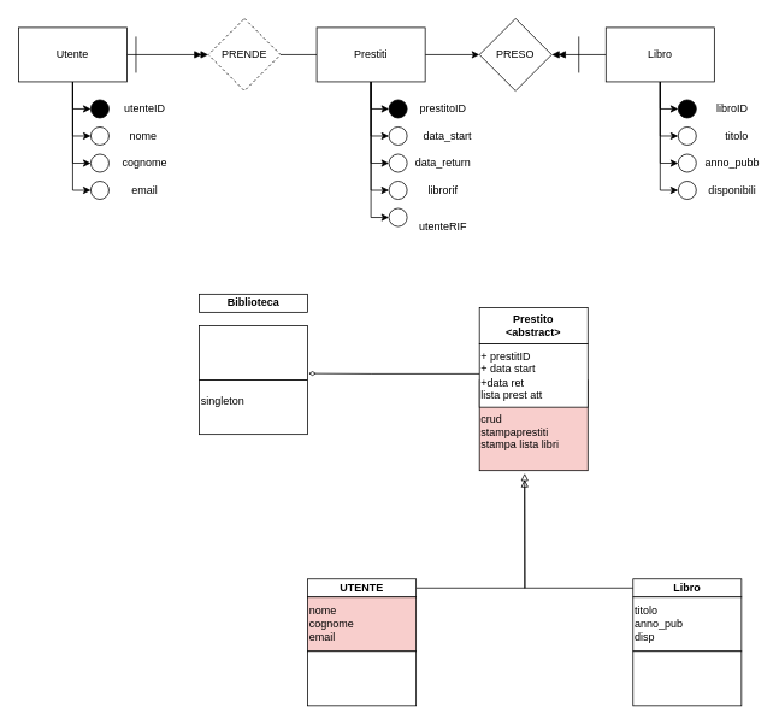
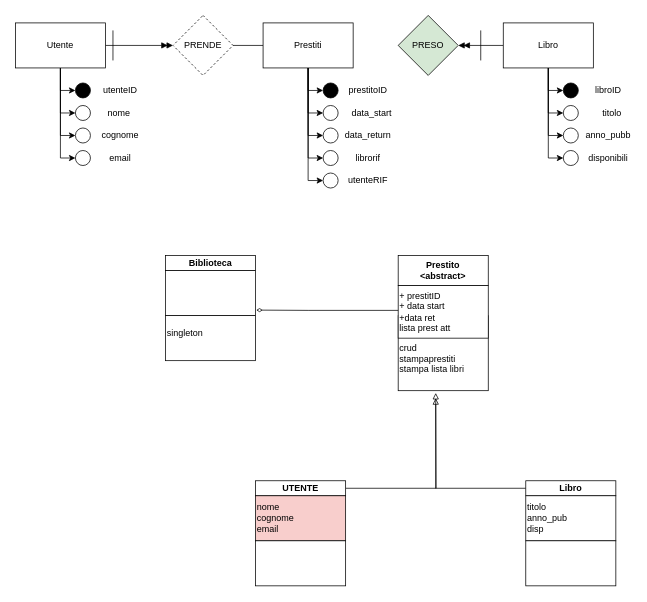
- <mxCell id="16" style="edgeStyle=orthogonalEdgeStyle;rounded=0;orthogonalLoop=1;jettySize=auto;html=1;entryX=0;entryY=0.5;entryDx=0;entryDy=0;" parent="1" source="22" target="41" edge="1"><mxGeometry relative="1" as="geometry" /></mxCell>
- <mxCell id="41" value="PRESO" style="rhombus;whiteSpace=wrap;html=1;" parent="1" vertex="1"><mxGeometry x="530" y="20" width="80" height="80" as="geometry" /></mxCell>
+ <mxCell id="41" value="PRESO" style="rhombus;whiteSpace=wrap;html=1;fillColor=#d5e8d4;" parent="1" vertex="1"><mxGeometry x="530" y="20" width="80" height="80" as="geometry" /></mxCell>
- <mxCell id="65" value="utenteRIF" style="text;html=1;align=center;verticalAlign=middle;whiteSpace=wrap;rounded=0;" parent="1" vertex="1"><mxGeometry x="460" y="235" width="60" height="30" as="geometry" /></mxCell>
+ <mxCell id="65" value="utenteRIF" style="text;html=1;align=center;verticalAlign=middle;whiteSpace=wrap;rounded=0;" parent="1" vertex="1"><mxGeometry x="460" y="225" width="60" height="30" as="geometry" /></mxCell>
- <mxCell id="52" value="&lt;b&gt;Biblioteca&lt;/b&gt;" style="rounded=0;whiteSpace=wrap;html=1;" parent="1" vertex="1"><mxGeometry x="220" y="325" width="120" height="20" as="geometry" /></mxCell>
+ <mxCell id="52" value="&lt;b&gt;Biblioteca&lt;/b&gt;" style="rounded=0;whiteSpace=wrap;html=1;" parent="1" vertex="1"><mxGeometry x="220" y="340" width="120" height="20" as="geometry" /></mxCell>
- <mxCell id="47" value="&lt;div&gt;&lt;br&gt;&lt;/div&gt;&lt;div&gt;crud&lt;/div&gt;&lt;div&gt;stampaprestiti&lt;/div&gt;&lt;div&gt;stampa lista libri&lt;/div&gt;" style="rounded=0;whiteSpace=wrap;html=1;align=left;fillColor=#f8cecc;" parent="1" vertex="1"><mxGeometry x="530" y="420" width="120" height="100" as="geometry" /></mxCell>
+ <mxCell id="47" value="&lt;div&gt;&lt;br&gt;&lt;/div&gt;&lt;div&gt;crud&lt;/div&gt;&lt;div&gt;stampaprestiti&lt;/div&gt;&lt;div&gt;stampa lista libri&lt;/div&gt;" style="rounded=0;whiteSpace=wrap;html=1;align=left;" parent="1" vertex="1"><mxGeometry x="530" y="420" width="120" height="100" as="geometry" /></mxCell>
